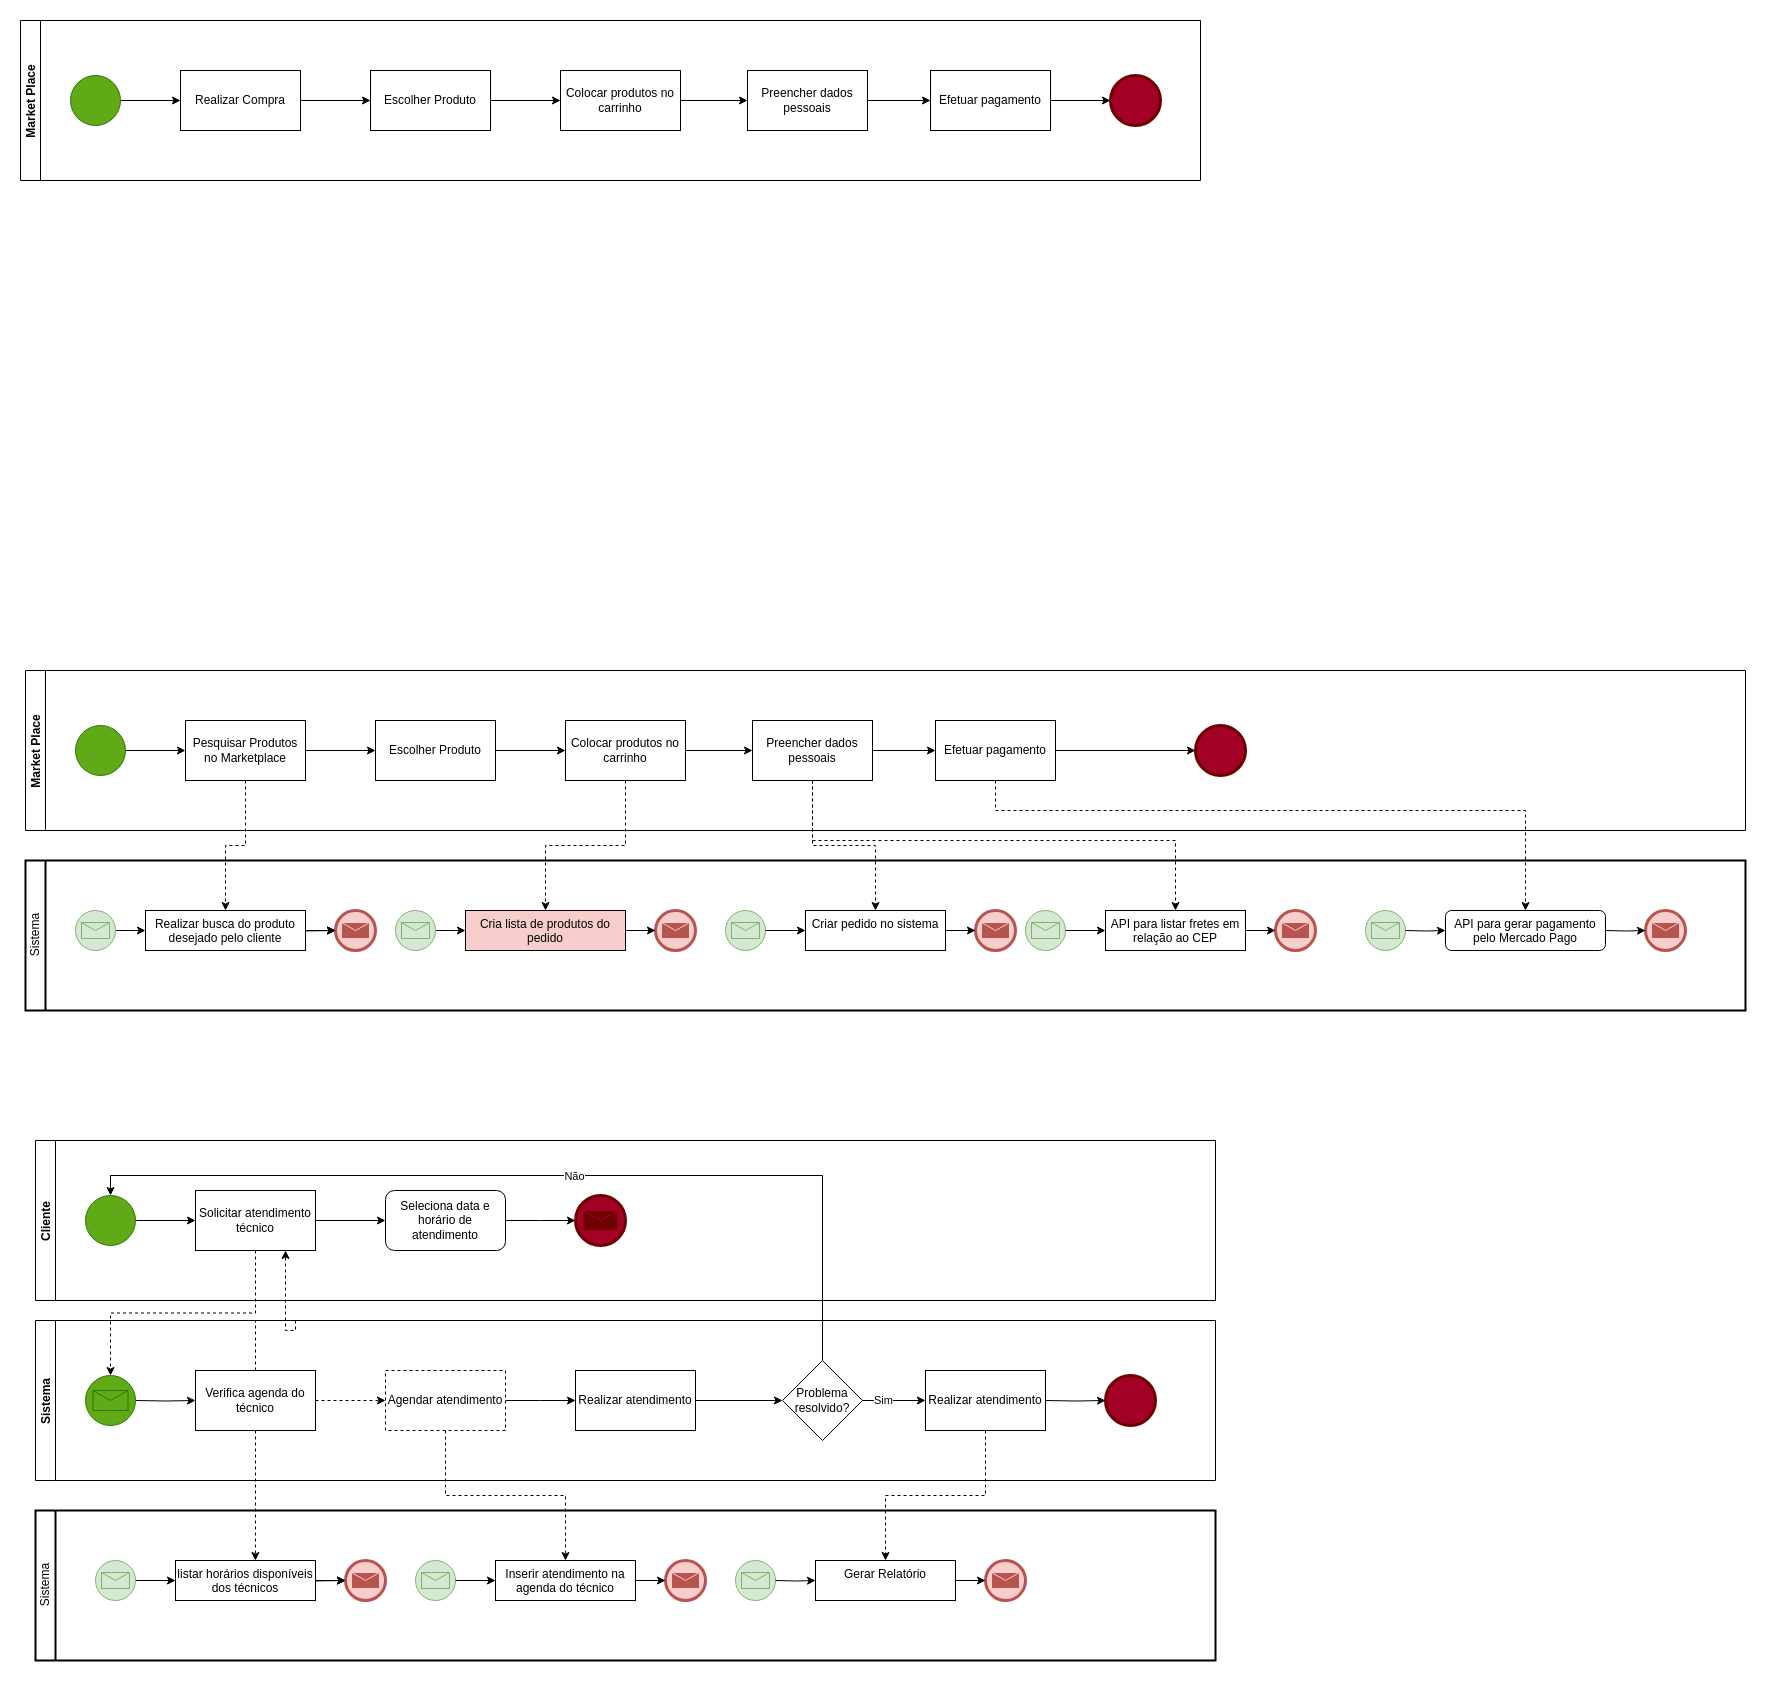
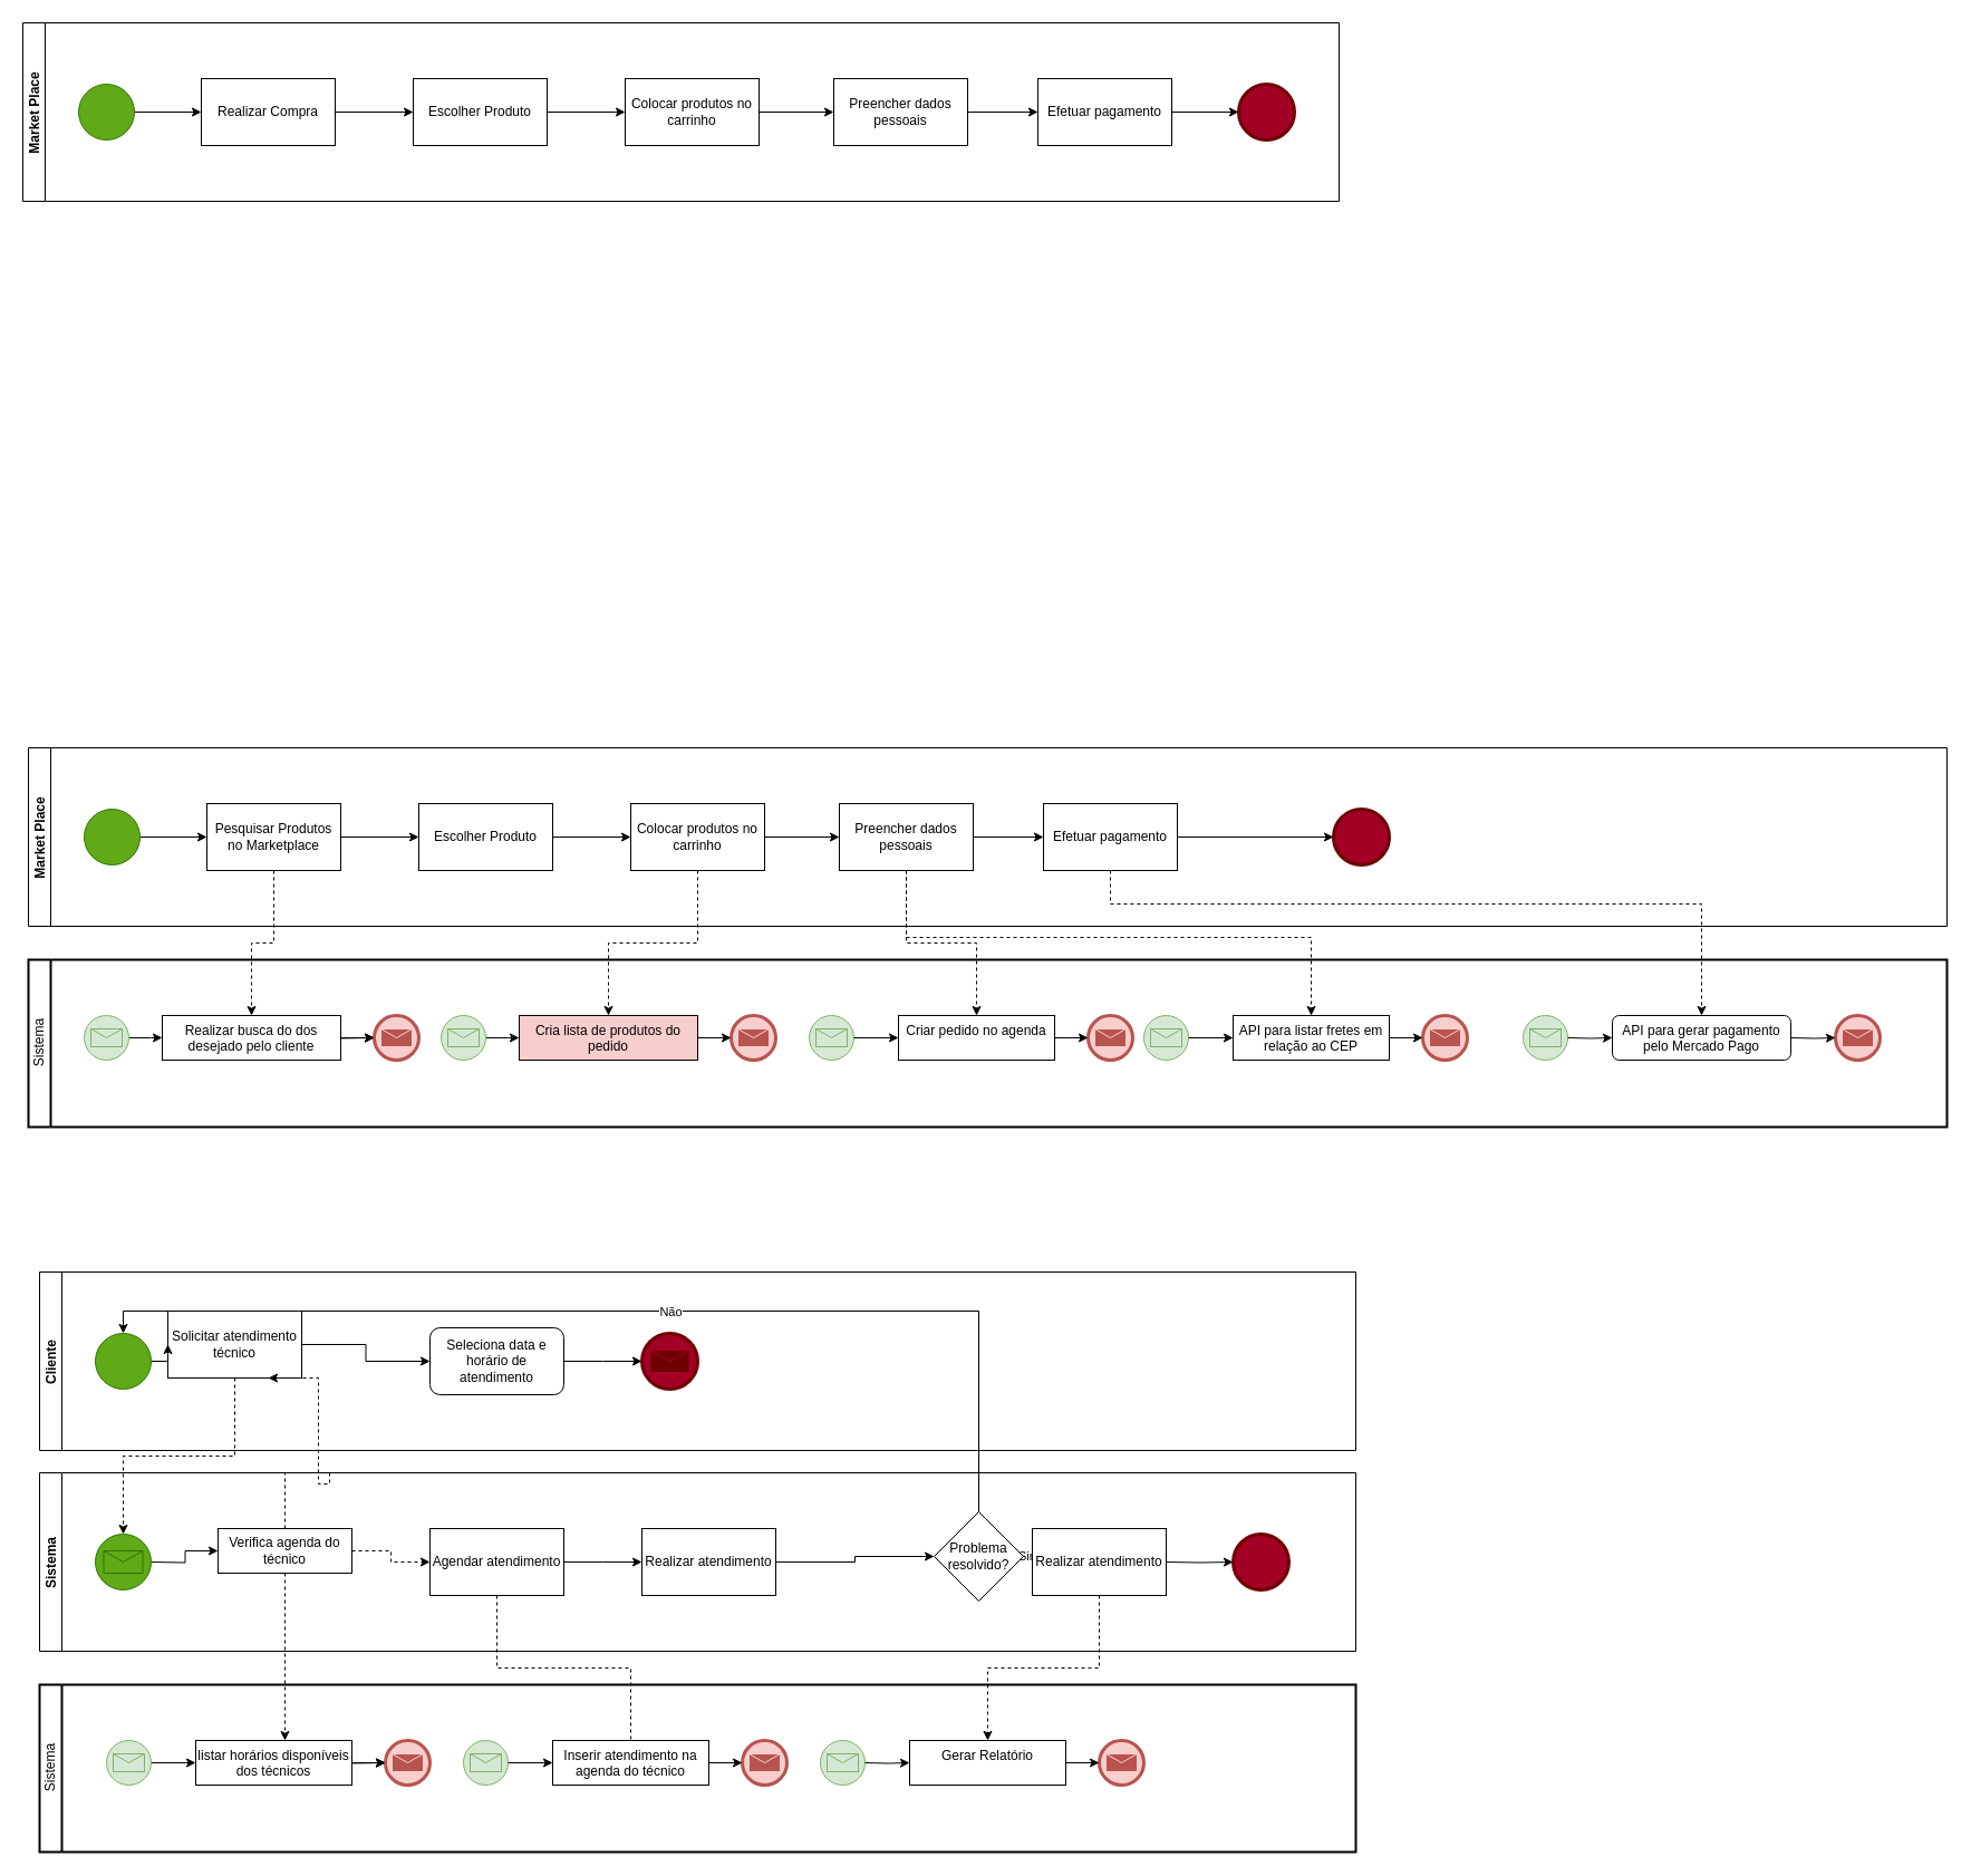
- <mxCell id="88" value="Criar pedido no sistema" style="whiteSpace=wrap;html=1;verticalAlign=top;labelBackgroundColor=none;" parent="64" vertex="1"><mxGeometry x="780" y="50" width="140" height="40" as="geometry" /></mxCell>
+ <mxCell id="88" value="Criar pedido no agenda" style="whiteSpace=wrap;html=1;verticalAlign=top;labelBackgroundColor=none;" parent="64" vertex="1"><mxGeometry x="780" y="50" width="140" height="40" as="geometry" /></mxCell>
- <mxCell id="69" value="Realizar busca do produto desejado pelo cliente" style="whiteSpace=wrap;html=1;verticalAlign=top;labelBackgroundColor=none;fillColor=default;" parent="64" vertex="1"><mxGeometry x="120" y="50" width="160" height="40" as="geometry" /></mxCell>
+ <mxCell id="69" value="Realizar busca do dos desejado pelo cliente" style="whiteSpace=wrap;html=1;verticalAlign=top;labelBackgroundColor=none;fillColor=default;" parent="64" vertex="1"><mxGeometry x="120" y="50" width="160" height="40" as="geometry" /></mxCell>
- <mxCell id="36" value="Solicitar atendimento técnico" style="rounded=0;whiteSpace=wrap;html=1;" parent="34" vertex="1"><mxGeometry x="160" y="50" width="120" height="60" as="geometry" /></mxCell>
+ <mxCell id="36" value="Solicitar atendimento técnico" style="rounded=0;whiteSpace=wrap;html=1;" parent="34" vertex="1"><mxGeometry x="115" y="35" width="120" height="60" as="geometry" /></mxCell>
- <mxCell id="44" value="Verifica agenda do técnico" style="rounded=0;whiteSpace=wrap;html=1;" parent="42" vertex="1"><mxGeometry x="160" y="50" width="120" height="60" as="geometry" /></mxCell>
+ <mxCell id="44" value="Verifica agenda do técnico" style="rounded=0;whiteSpace=wrap;html=1;" parent="42" vertex="1"><mxGeometry x="160" y="50" width="120" height="40" as="geometry" /></mxCell>
- <mxCell id="46" value="Agendar atendimento" style="rounded=0;whiteSpace=wrap;html=1;dashed=1;" parent="42" vertex="1"><mxGeometry x="350" y="50" width="120" height="60" as="geometry" /></mxCell>
+ <mxCell id="46" value="Agendar atendimento" style="rounded=0;whiteSpace=wrap;html=1;" parent="42" vertex="1"><mxGeometry x="350" y="50" width="120" height="60" as="geometry" /></mxCell>
- <mxCell id="53" value="Problema resolvido?" style="rhombus;whiteSpace=wrap;html=1;" parent="42" vertex="1"><mxGeometry x="747" y="40" width="80" height="80" as="geometry" /></mxCell>
+ <mxCell id="53" value="Problema resolvido?" style="rhombus;whiteSpace=wrap;html=1;" parent="42" vertex="1"><mxGeometry x="802" y="35" width="80" height="80" as="geometry" /></mxCell>
- <mxCell id="62" style="edgeStyle=orthogonalEdgeStyle;rounded=0;orthogonalLoop=1;jettySize=auto;html=1;dashed=1;" parent="1" source="46" target="11" edge="1"><mxGeometry relative="1" as="geometry" /></mxCell>
+ <mxCell id="62" style="edgeStyle=orthogonalEdgeStyle;rounded=0;orthogonalLoop=1;jettySize=auto;html=1;dashed=1;endArrow=none;" parent="1" source="46" target="11" edge="1"><mxGeometry relative="1" as="geometry" /></mxCell>
